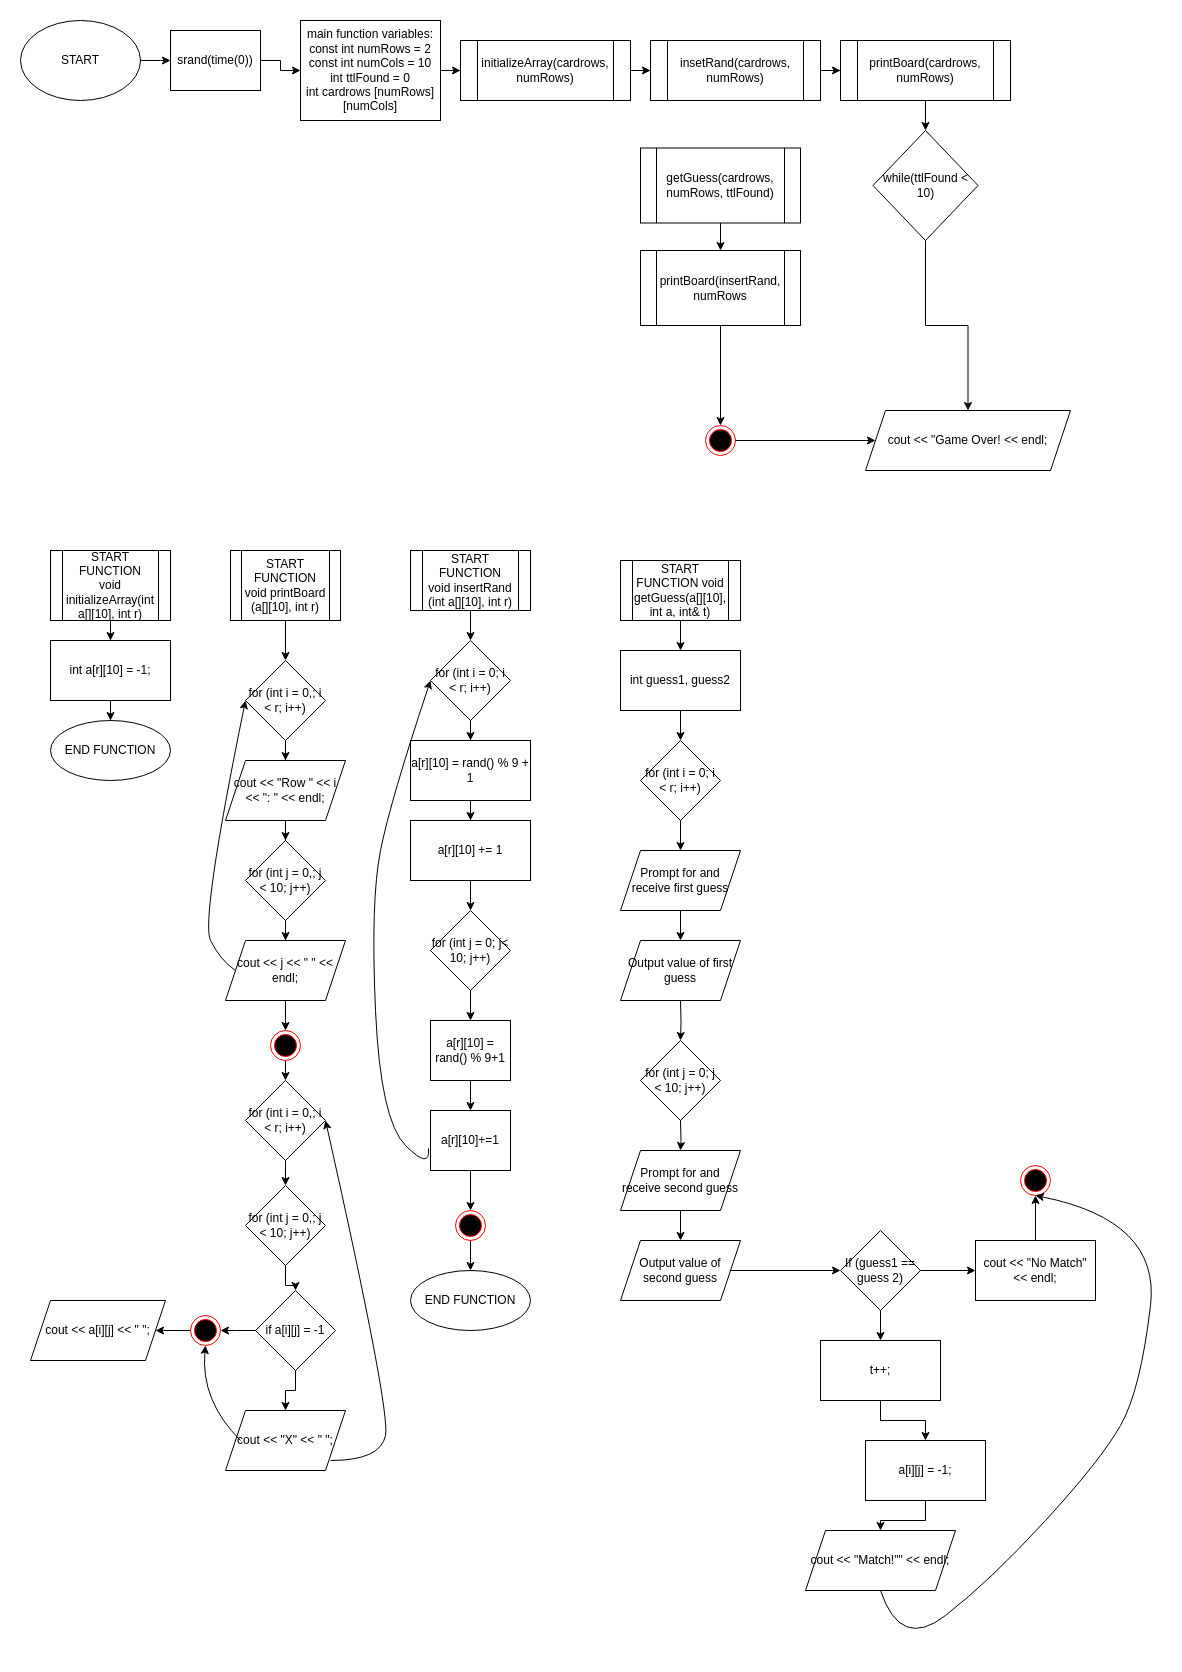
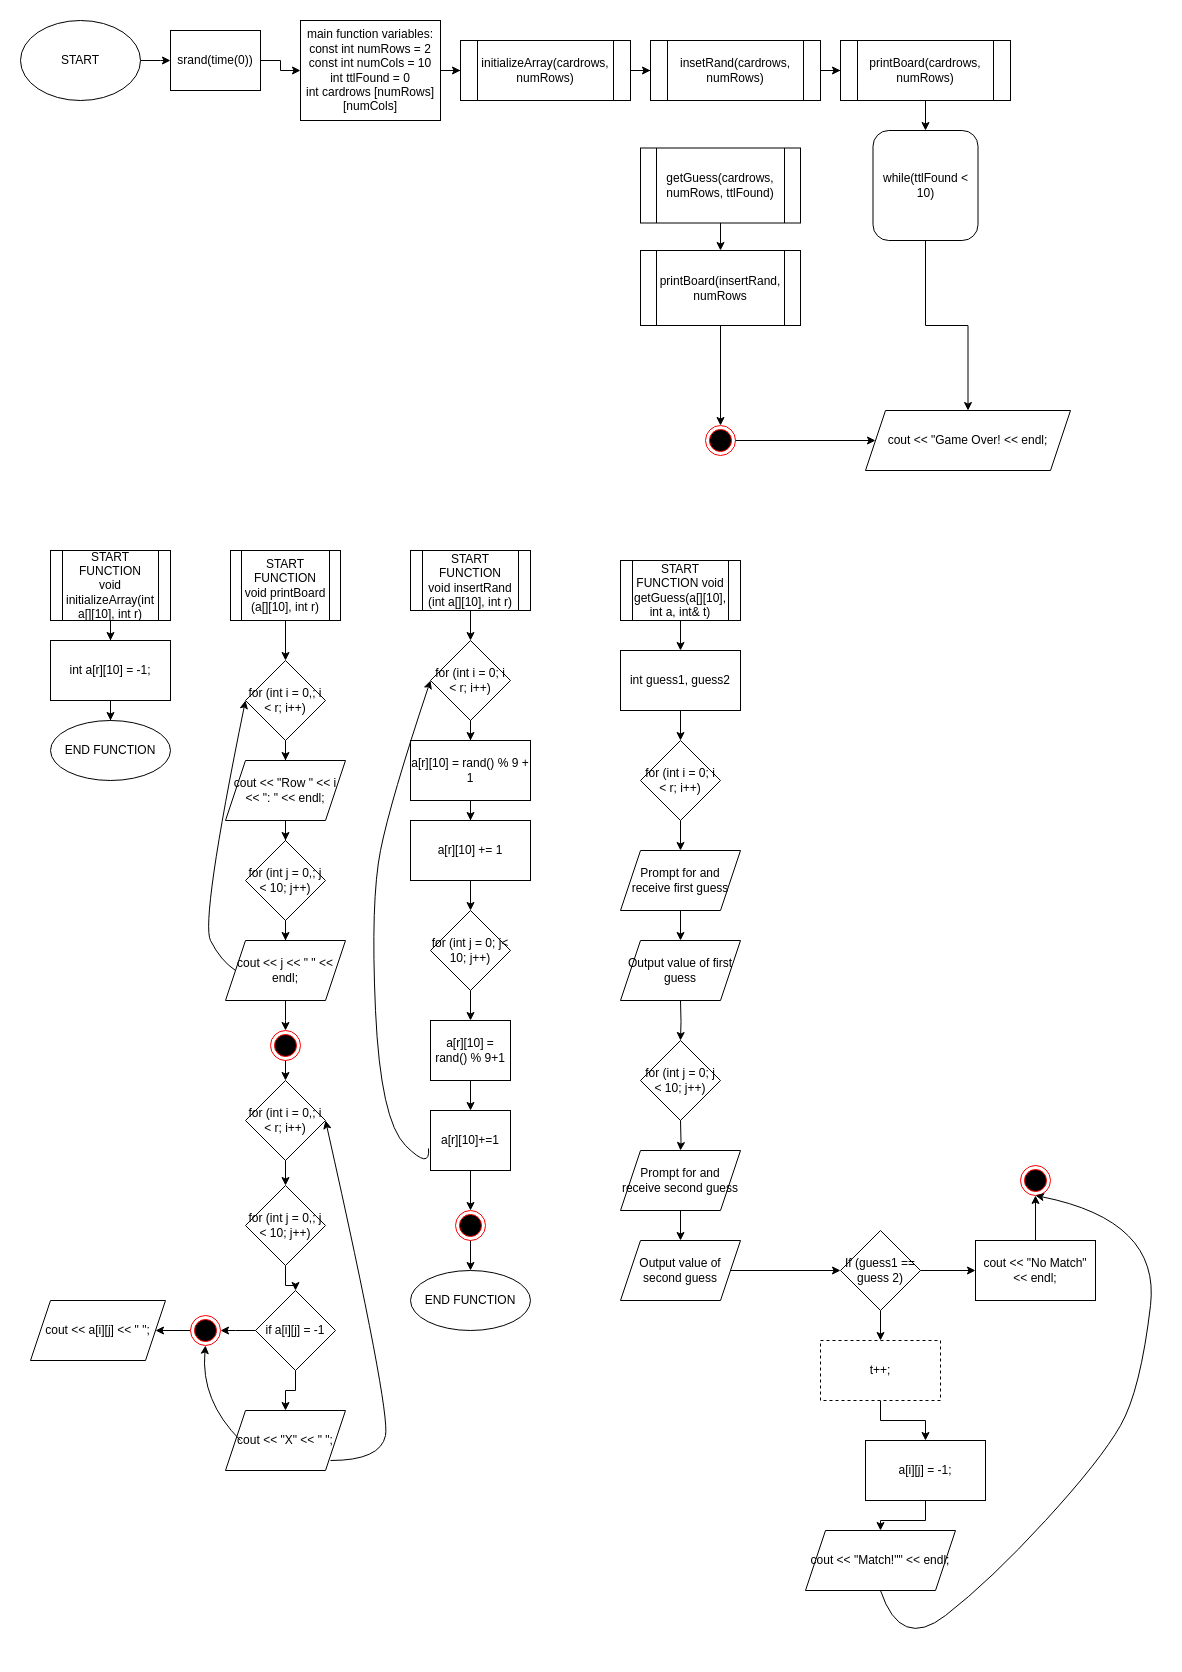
- <mxCell id="15" value="while(ttlFound &amp;lt; 10)" style="rhombus;whiteSpace=wrap;html=1;rounded=0;" parent="1" vertex="1"><mxGeometry x="872.5" y="130" width="105" height="110" as="geometry" /></mxCell>
+ <mxCell id="15" value="while(ttlFound &amp;lt; 10)" style="whiteSpace=wrap;html=1;rounded=1;" parent="1" vertex="1"><mxGeometry x="872.5" y="130" width="105" height="110" as="geometry" /></mxCell>
- <mxCell id="75" value="t++;" style="whiteSpace=wrap;html=1;" vertex="1" parent="1"><mxGeometry x="820" y="1340" width="120" height="60" as="geometry" /></mxCell>
+ <mxCell id="75" value="t++;" style="whiteSpace=wrap;html=1;dashed=1;" vertex="1" parent="1"><mxGeometry x="820" y="1340" width="120" height="60" as="geometry" /></mxCell>
